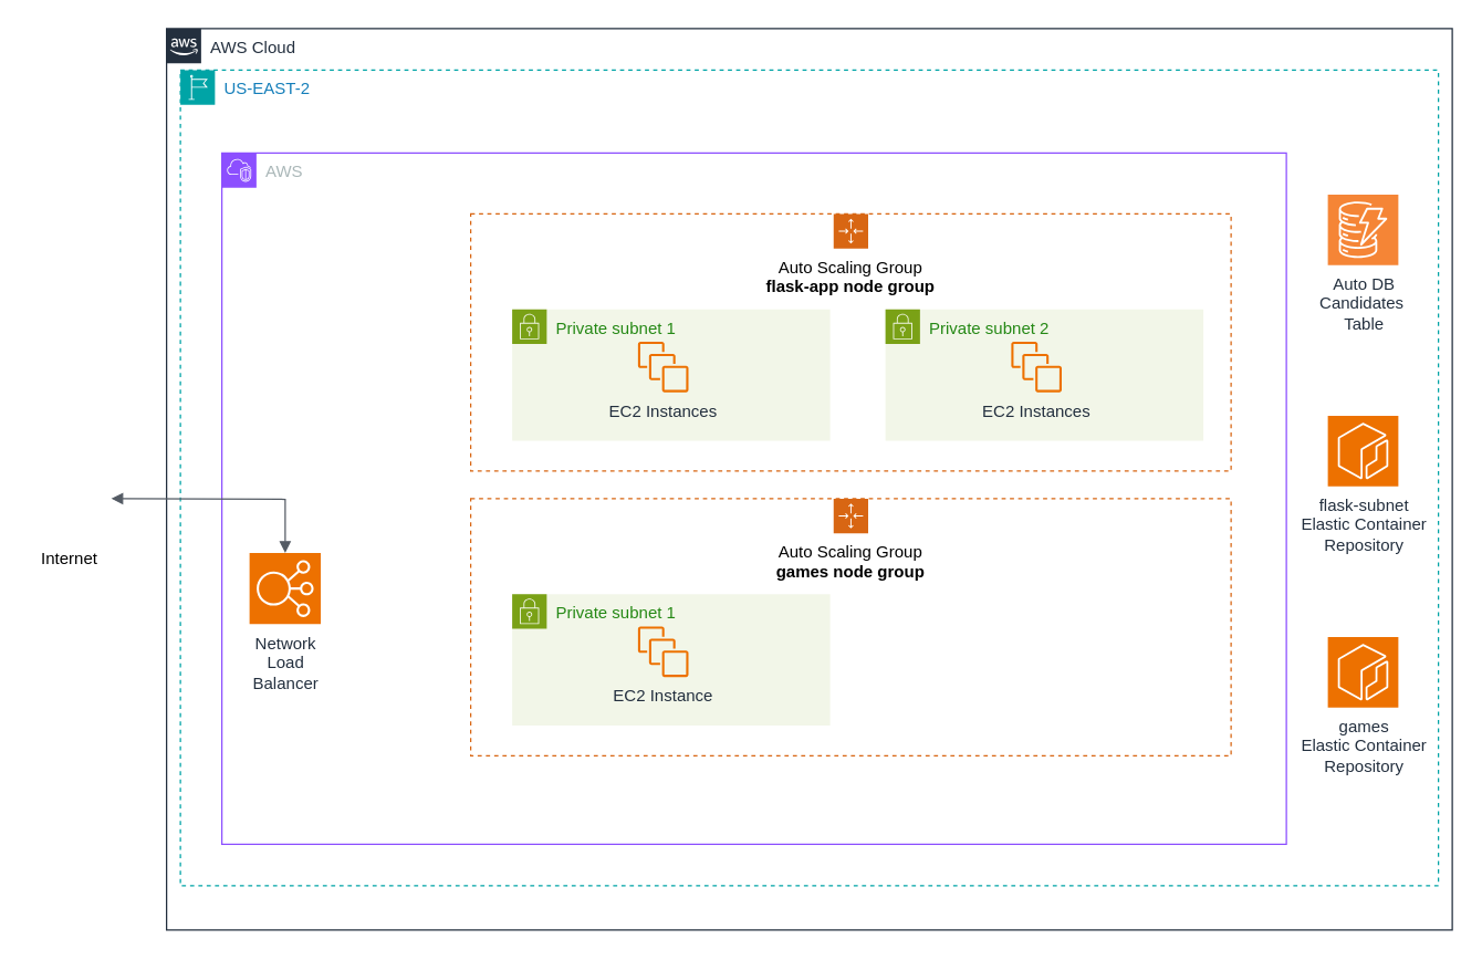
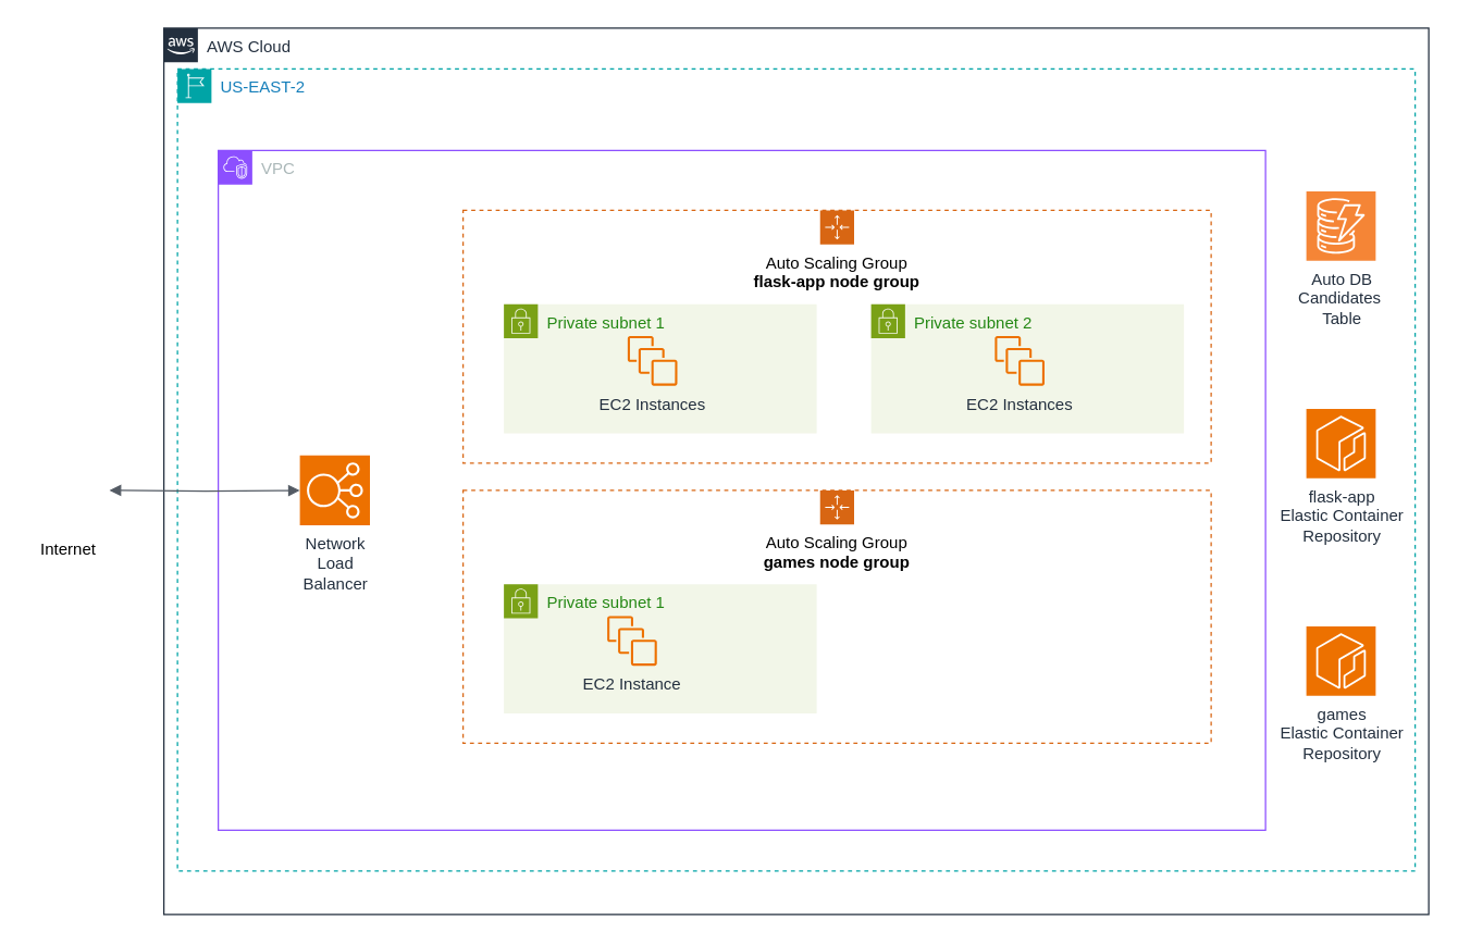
- <mxCell id="4" value="AWS" style="points=[[0,0],[0.25,0],[0.5,0],[0.75,0],[1,0],[1,0.25],[1,0.5],[1,0.75],[1,1],[0.75,1],[0.5,1],[0.25,1],[0,1],[0,0.75],[0,0.5],[0,0.25]];outlineConnect=0;gradientColor=none;html=1;whiteSpace=wrap;fontSize=12;fontStyle=0;container=1;pointerEvents=0;collapsible=0;recursiveResize=0;shape=mxgraph.aws4.group;grIcon=mxgraph.aws4.group_vpc2;strokeColor=#8C4FFF;fillColor=none;verticalAlign=top;align=left;spacingLeft=30;fontColor=#AAB7B8;dashed=0;" vertex="1" parent="3"><mxGeometry x="30" y="60" width="770" height="500" as="geometry" /></mxCell>
+ <mxCell id="4" value="VPC" style="points=[[0,0],[0.25,0],[0.5,0],[0.75,0],[1,0],[1,0.25],[1,0.5],[1,0.75],[1,1],[0.75,1],[0.5,1],[0.25,1],[0,1],[0,0.75],[0,0.5],[0,0.25]];outlineConnect=0;gradientColor=none;html=1;whiteSpace=wrap;fontSize=12;fontStyle=0;container=1;pointerEvents=0;collapsible=0;recursiveResize=0;shape=mxgraph.aws4.group;grIcon=mxgraph.aws4.group_vpc2;strokeColor=#8C4FFF;fillColor=none;verticalAlign=top;align=left;spacingLeft=30;fontColor=#AAB7B8;dashed=0;" vertex="1" parent="3"><mxGeometry x="30" y="60" width="770" height="500" as="geometry" /></mxCell>
- <mxCell id="15" value="flask-subnet&lt;div&gt;Elastic Container&lt;/div&gt;&lt;div&gt;Repository&lt;/div&gt;" style="sketch=0;points=[[0,0,0],[0.25,0,0],[0.5,0,0],[0.75,0,0],[1,0,0],[0,1,0],[0.25,1,0],[0.5,1,0],[0.75,1,0],[1,1,0],[0,0.25,0],[0,0.5,0],[0,0.75,0],[1,0.25,0],[1,0.5,0],[1,0.75,0]];outlineConnect=0;fontColor=#232F3E;fillColor=#ED7100;strokeColor=#ffffff;dashed=0;verticalLabelPosition=bottom;verticalAlign=top;align=center;html=1;fontSize=12;fontStyle=0;aspect=fixed;shape=mxgraph.aws4.resourceIcon;resIcon=mxgraph.aws4.ecr;" vertex="1" parent="3"><mxGeometry x="830" y="250" width="51" height="51" as="geometry" /></mxCell>
+ <mxCell id="15" value="flask-app&lt;div&gt;Elastic Container&lt;/div&gt;&lt;div&gt;Repository&lt;/div&gt;" style="sketch=0;points=[[0,0,0],[0.25,0,0],[0.5,0,0],[0.75,0,0],[1,0,0],[0,1,0],[0.25,1,0],[0.5,1,0],[0.75,1,0],[1,1,0],[0,0.25,0],[0,0.5,0],[0,0.75,0],[1,0.25,0],[1,0.5,0],[1,0.75,0]];outlineConnect=0;fontColor=#232F3E;fillColor=#ED7100;strokeColor=#ffffff;dashed=0;verticalLabelPosition=bottom;verticalAlign=top;align=center;html=1;fontSize=12;fontStyle=0;aspect=fixed;shape=mxgraph.aws4.resourceIcon;resIcon=mxgraph.aws4.ecr;" vertex="1" parent="3"><mxGeometry x="830" y="250" width="51" height="51" as="geometry" /></mxCell>
- <mxCell id="10" value="Network&lt;div&gt;Load&lt;/div&gt;&lt;div&gt;Balancer&lt;/div&gt;" style="sketch=0;points=[[0,0,0],[0.25,0,0],[0.5,0,0],[0.75,0,0],[1,0,0],[0,1,0],[0.25,1,0],[0.5,1,0],[0.75,1,0],[1,1,0],[0,0.25,0],[0,0.5,0],[0,0.75,0],[1,0.25,0],[1,0.5,0],[1,0.75,0]];outlineConnect=0;fontColor=#232F3E;fillColor=#ED7100;strokeColor=#ffffff;dashed=0;verticalLabelPosition=bottom;verticalAlign=top;align=center;html=1;fontSize=12;fontStyle=0;aspect=fixed;shape=mxgraph.aws4.resourceIcon;resIcon=mxgraph.aws4.elastic_load_balancing;" vertex="1" parent="4"><mxGeometry x="20" y="289.25" width="51.5" height="51.5" as="geometry" /></mxCell>
+ <mxCell id="10" value="Network&lt;div&gt;Load&lt;/div&gt;&lt;div&gt;Balancer&lt;/div&gt;" style="sketch=0;points=[[0,0,0],[0.25,0,0],[0.5,0,0],[0.75,0,0],[1,0,0],[0,1,0],[0.25,1,0],[0.5,1,0],[0.75,1,0],[1,1,0],[0,0.25,0],[0,0.5,0],[0,0.75,0],[1,0.25,0],[1,0.5,0],[1,0.75,0]];outlineConnect=0;fontColor=#232F3E;fillColor=#ED7100;strokeColor=#ffffff;dashed=0;verticalLabelPosition=bottom;verticalAlign=top;align=center;html=1;fontSize=12;fontStyle=0;aspect=fixed;shape=mxgraph.aws4.resourceIcon;resIcon=mxgraph.aws4.elastic_load_balancing;" vertex="1" parent="4"><mxGeometry x="60" y="224.25" width="51.5" height="51.5" as="geometry" /></mxCell>
- <mxCell id="13" value="EC2 Instance" style="sketch=0;outlineConnect=0;fontColor=#232F3E;gradientColor=none;fillColor=#ED7100;strokeColor=none;dashed=0;verticalLabelPosition=bottom;verticalAlign=top;align=center;html=1;fontSize=12;fontStyle=0;aspect=fixed;pointerEvents=1;shape=mxgraph.aws4.instances;" vertex="1" parent="12"><mxGeometry x="91" y="23.5" width="36.5" height="36.5" as="geometry" /></mxCell>
+ <mxCell id="13" value="EC2 Instance" style="sketch=0;outlineConnect=0;fontColor=#232F3E;gradientColor=none;fillColor=#ED7100;strokeColor=none;dashed=0;verticalLabelPosition=bottom;verticalAlign=top;align=center;html=1;fontSize=12;fontStyle=0;aspect=fixed;pointerEvents=1;shape=mxgraph.aws4.instances;" vertex="1" parent="12"><mxGeometry x="76" y="23.5" width="36.5" height="36.5" as="geometry" /></mxCell>
